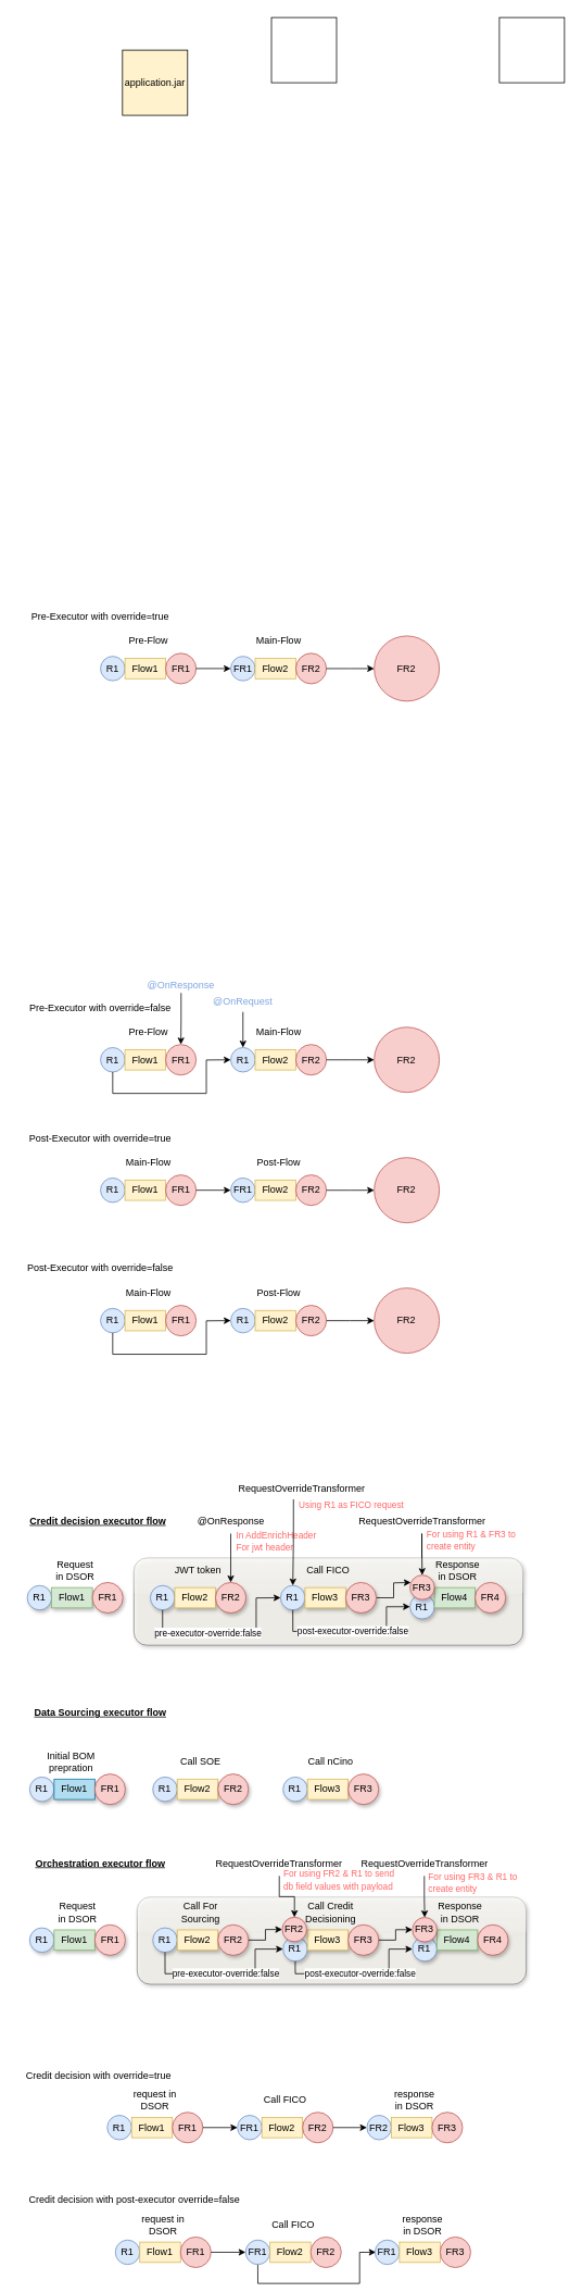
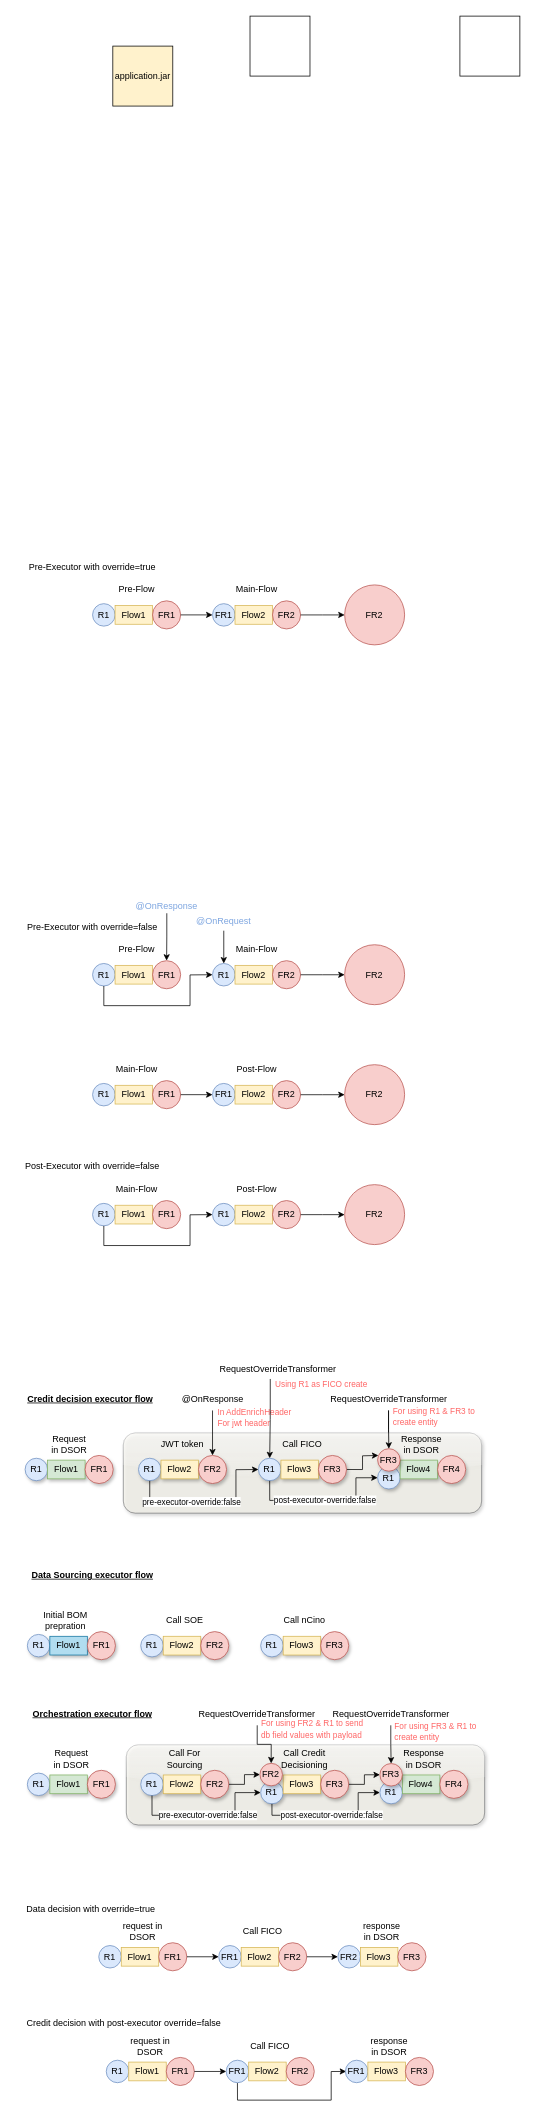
- <mxCell id="45" value="Post-Executor with override=true" style="text;html=1;strokeColor=none;fillColor=none;align=center;verticalAlign=middle;whiteSpace=wrap;rounded=0;" vertex="1" parent="36"><mxGeometry width="200" height="30" as="geometry" /></mxCell>
- <mxCell id="168" value="&lt;font color=&quot;#ff6666&quot;&gt;&lt;span style=&quot;font-size: 11px;&quot;&gt;Using R1 as FICO request&lt;/span&gt;&lt;/font&gt;" style="text;html=1;strokeColor=none;fillColor=none;align=left;verticalAlign=middle;whiteSpace=wrap;rounded=0;container=0;" vertex="1" parent="154"><mxGeometry x="345" y="20" width="131" height="30" as="geometry" /></mxCell>
+ <mxCell id="168" value="&lt;font color=&quot;#ff6666&quot;&gt;&lt;span style=&quot;font-size: 11px;&quot;&gt;Using R1 as FICO create&lt;/span&gt;&lt;/font&gt;" style="text;html=1;strokeColor=none;fillColor=none;align=left;verticalAlign=middle;whiteSpace=wrap;rounded=0;container=0;" vertex="1" parent="154"><mxGeometry x="345" y="20" width="131" height="30" as="geometry" /></mxCell>
- <mxCell id="74" value="Credit decision with override=true" style="text;html=1;strokeColor=none;fillColor=none;align=center;verticalAlign=middle;whiteSpace=wrap;rounded=0;" vertex="1" parent="1"><mxGeometry x="21.25" y="2530" width="200" height="30" as="geometry" /></mxCell>
+ <mxCell id="74" value="Data decision with override=true" style="text;html=1;strokeColor=none;fillColor=none;align=center;verticalAlign=middle;whiteSpace=wrap;rounded=0;" vertex="1" parent="1"><mxGeometry x="21.25" y="2530" width="200" height="30" as="geometry" /></mxCell>
